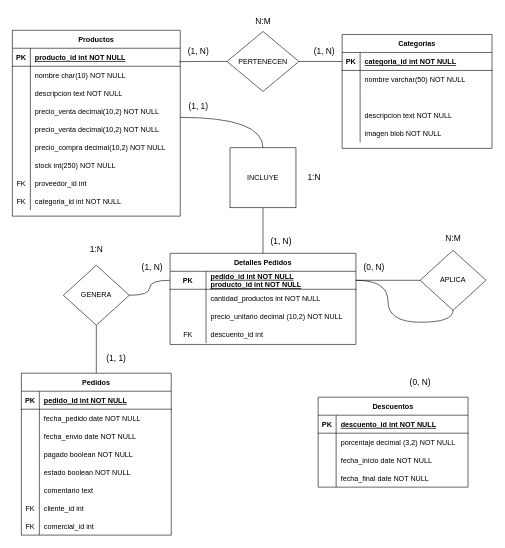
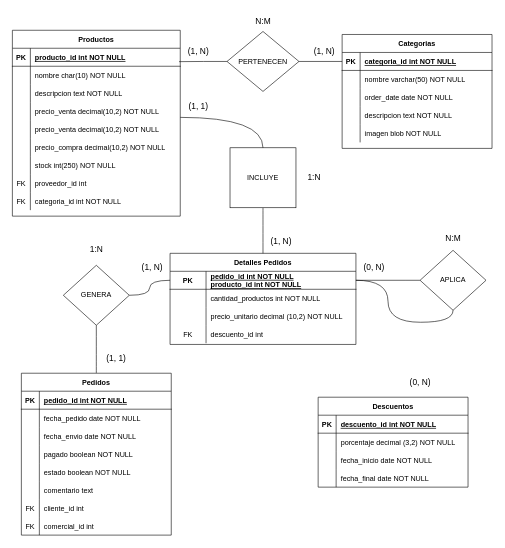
+ <mxCell id="11" value="order_date date NOT NULL" style="shape=partialRectangle;overflow=hidden;connectable=0;fillColor=none;top=0;left=0;bottom=0;right=0;align=left;spacingLeft=6;" parent="9" vertex="1"><mxGeometry x="30" width="220" height="30" as="geometry"><mxRectangle width="220" height="30" as="alternateBounds" /></mxGeometry></mxCell>
